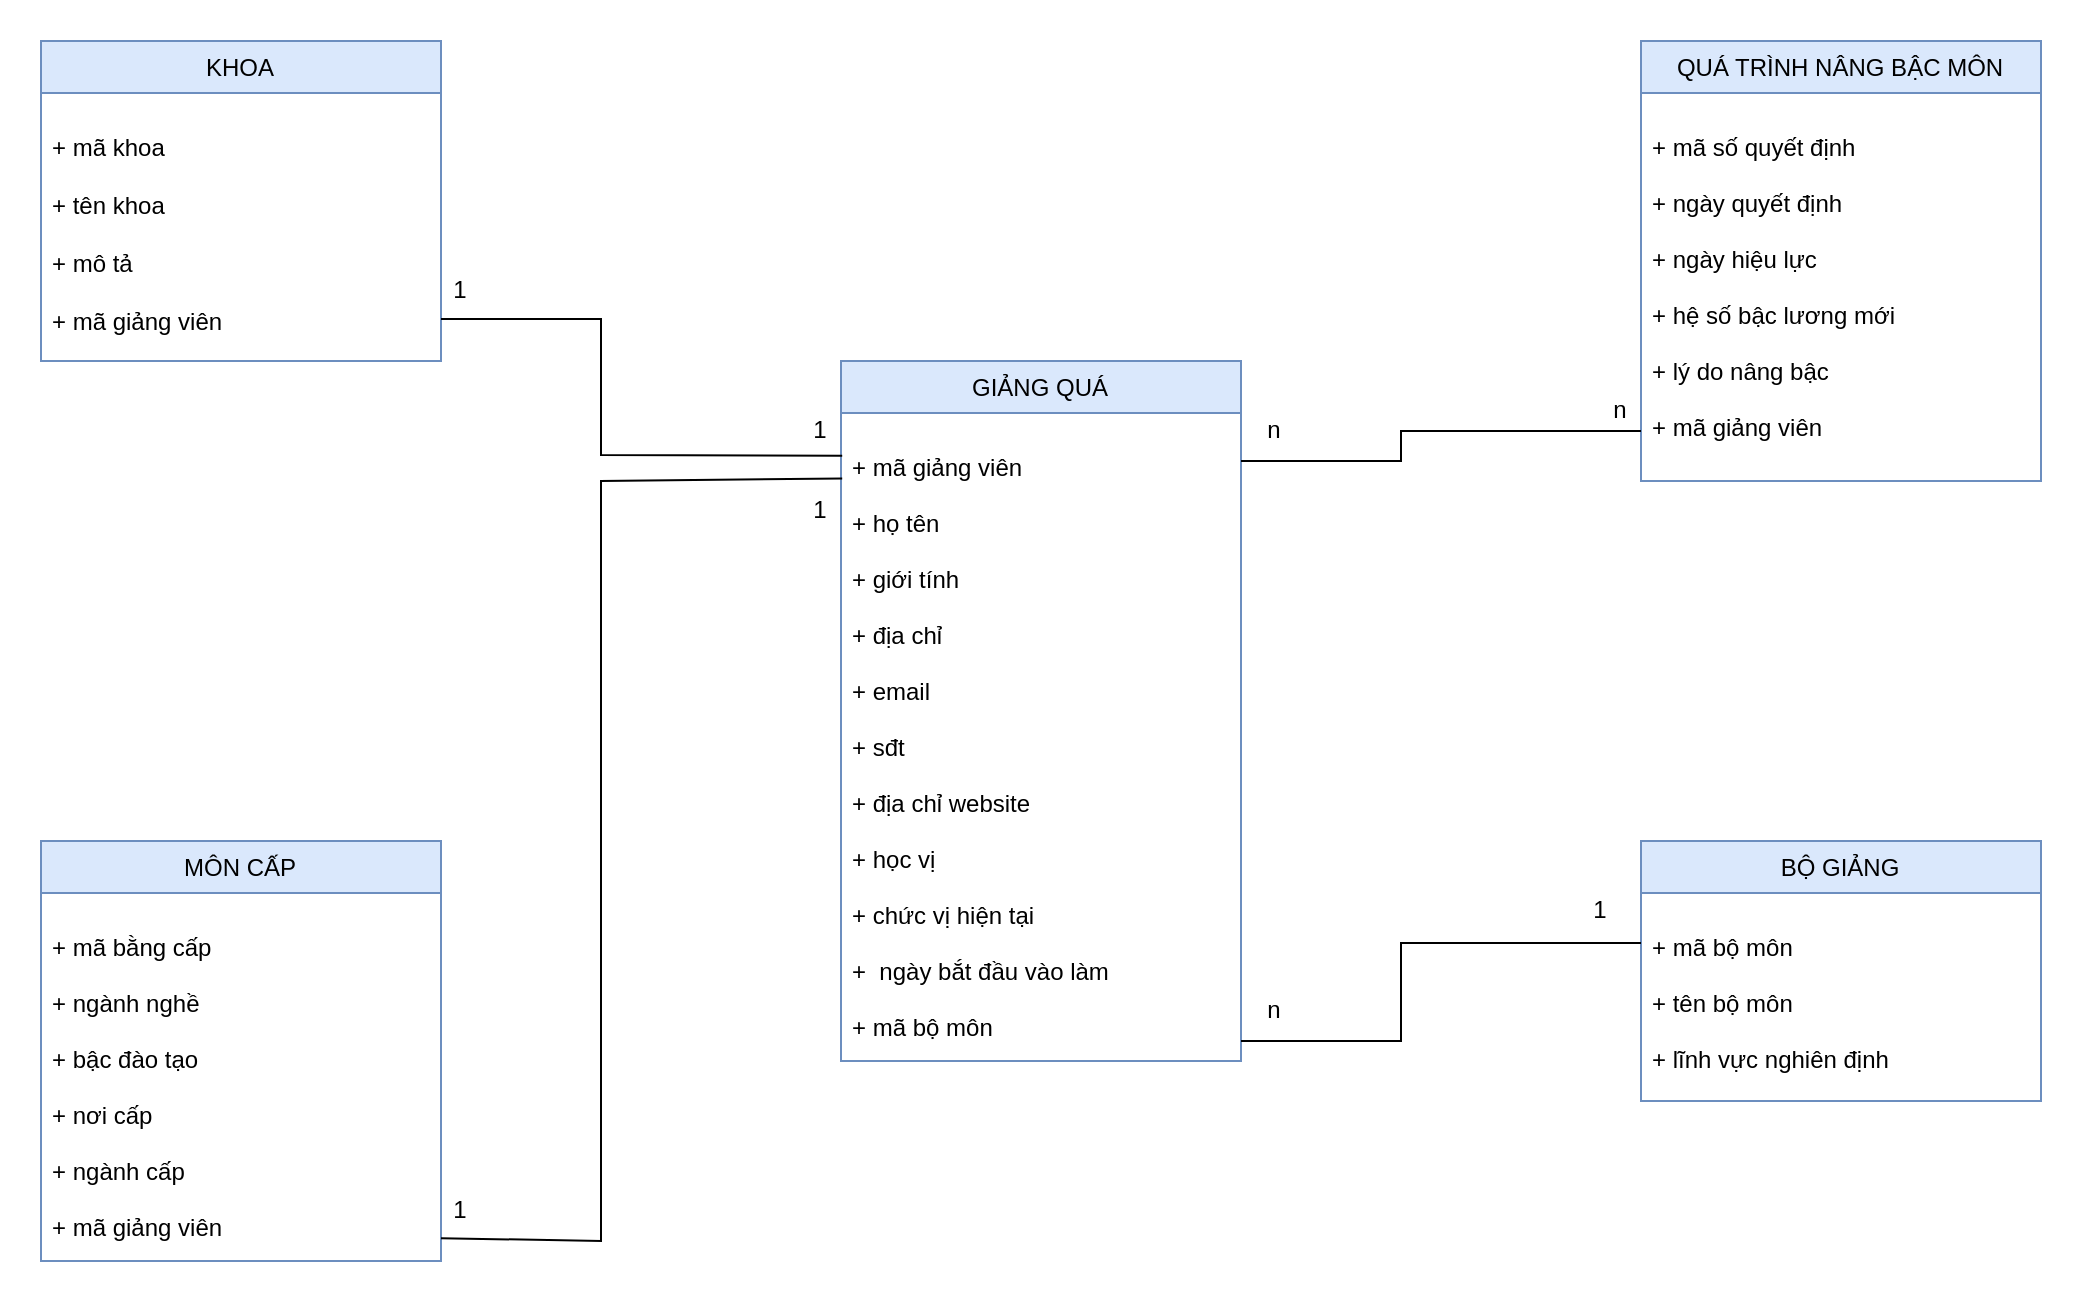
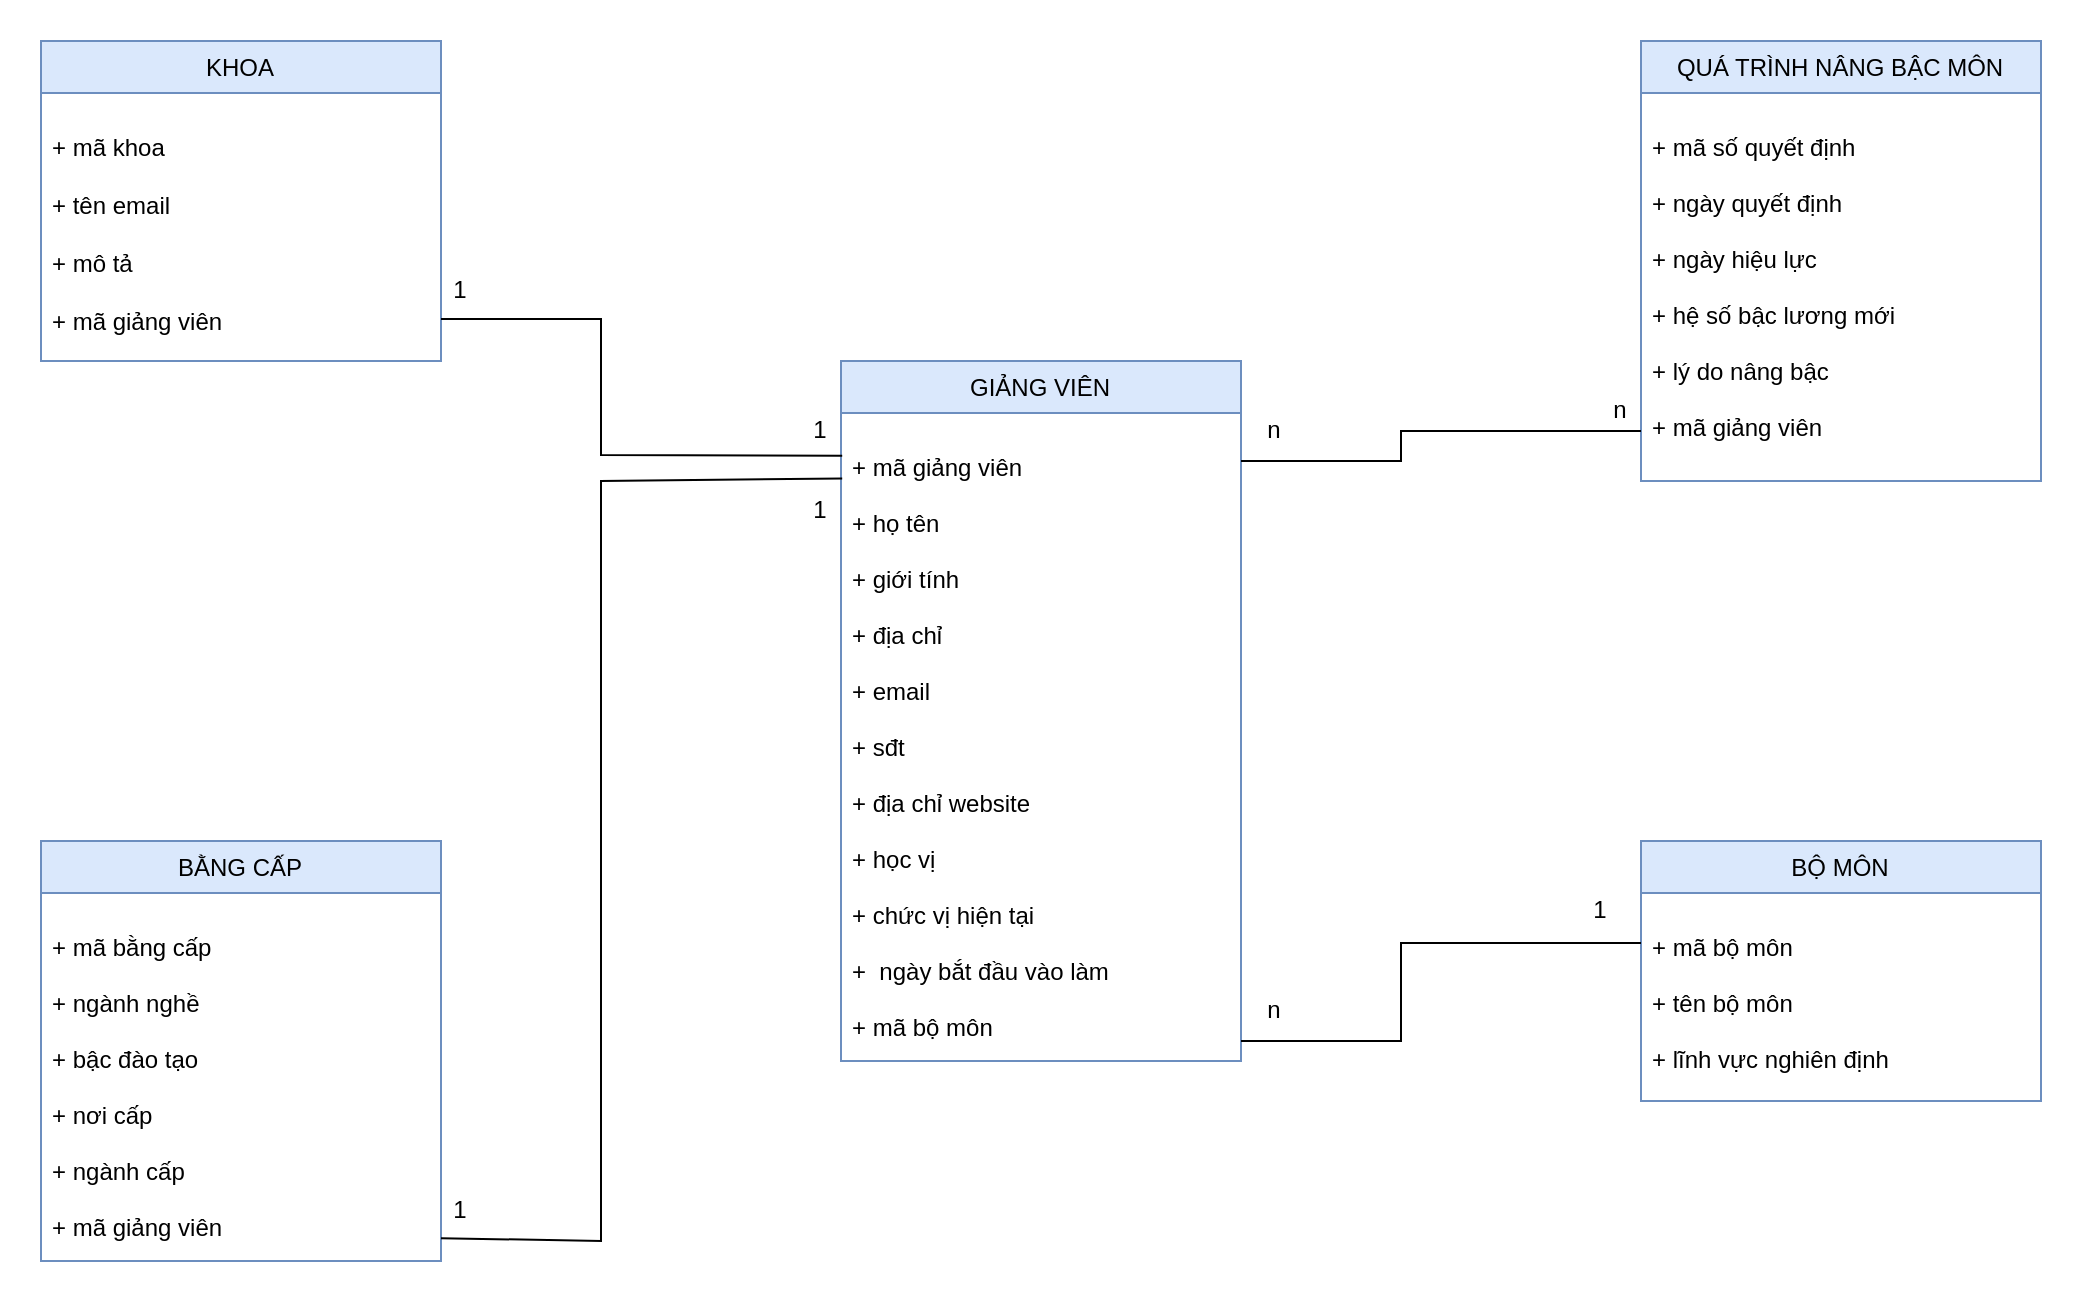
- <mxCell id="9" value="&lt;br&gt;+ mã khoa&lt;br&gt;&lt;br&gt;+ tên khoa&amp;nbsp;&lt;br&gt;&lt;br&gt;+ mô tả&lt;br&gt;&lt;br&gt;+ mã giảng viên" style="text;strokeColor=none;fillColor=none;align=left;verticalAlign=top;spacingLeft=4;spacingRight=4;overflow=hidden;rotatable=0;points=[[0,0.5],[1,0.5]];portConstraint=eastwest;html=1;" vertex="1" parent="8"><mxGeometry y="26" width="200" height="134" as="geometry" /></mxCell>
+ <mxCell id="9" value="&lt;br&gt;+ mã khoa&lt;br&gt;&lt;br&gt;+ tên email&amp;nbsp;&lt;br&gt;&lt;br&gt;+ mô tả&lt;br&gt;&lt;br&gt;+ mã giảng viên" style="text;strokeColor=none;fillColor=none;align=left;verticalAlign=top;spacingLeft=4;spacingRight=4;overflow=hidden;rotatable=0;points=[[0,0.5],[1,0.5]];portConstraint=eastwest;html=1;" vertex="1" parent="8"><mxGeometry y="26" width="200" height="134" as="geometry" /></mxCell>
- <mxCell id="2" value="GIẢNG QUÁ" style="swimlane;fontStyle=0;childLayout=stackLayout;horizontal=1;startSize=26;fillColor=#dae8fc;horizontalStack=0;resizeParent=1;resizeParentMax=0;resizeLast=0;collapsible=1;marginBottom=0;strokeColor=#6c8ebf;" vertex="1" parent="1"><mxGeometry x="420" y="180" width="200" height="350" as="geometry" /></mxCell>
+ <mxCell id="2" value="GIẢNG VIÊN" style="swimlane;fontStyle=0;childLayout=stackLayout;horizontal=1;startSize=26;fillColor=#dae8fc;horizontalStack=0;resizeParent=1;resizeParentMax=0;resizeLast=0;collapsible=1;marginBottom=0;strokeColor=#6c8ebf;" vertex="1" parent="1"><mxGeometry x="420" y="180" width="200" height="350" as="geometry" /></mxCell>
- <mxCell id="10" value="MÔN CẤP" style="swimlane;fontStyle=0;childLayout=stackLayout;horizontal=1;startSize=26;fillColor=#dae8fc;horizontalStack=0;resizeParent=1;resizeParentMax=0;resizeLast=0;collapsible=1;marginBottom=0;strokeColor=#6c8ebf;" vertex="1" parent="1"><mxGeometry x="20" y="420" width="200" height="210" as="geometry" /></mxCell>
+ <mxCell id="10" value="BẰNG CẤP" style="swimlane;fontStyle=0;childLayout=stackLayout;horizontal=1;startSize=26;fillColor=#dae8fc;horizontalStack=0;resizeParent=1;resizeParentMax=0;resizeLast=0;collapsible=1;marginBottom=0;strokeColor=#6c8ebf;" vertex="1" parent="1"><mxGeometry x="20" y="420" width="200" height="210" as="geometry" /></mxCell>
- <mxCell id="6" value="BỘ GIẢNG" style="swimlane;fontStyle=0;childLayout=stackLayout;horizontal=1;startSize=26;fillColor=#dae8fc;horizontalStack=0;resizeParent=1;resizeParentMax=0;resizeLast=0;collapsible=1;marginBottom=0;strokeColor=#6c8ebf;" vertex="1" parent="1"><mxGeometry x="820" y="420" width="200" height="130" as="geometry" /></mxCell>
+ <mxCell id="6" value="BỘ MÔN" style="swimlane;fontStyle=0;childLayout=stackLayout;horizontal=1;startSize=26;fillColor=#dae8fc;horizontalStack=0;resizeParent=1;resizeParentMax=0;resizeLast=0;collapsible=1;marginBottom=0;strokeColor=#6c8ebf;" vertex="1" parent="1"><mxGeometry x="820" y="420" width="200" height="130" as="geometry" /></mxCell>
